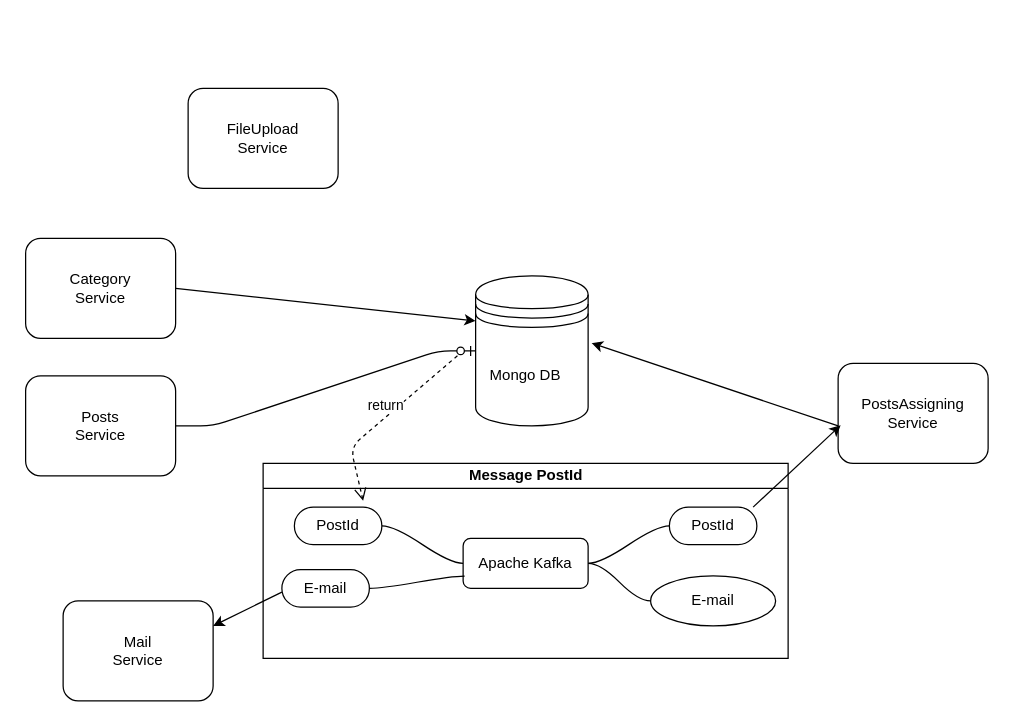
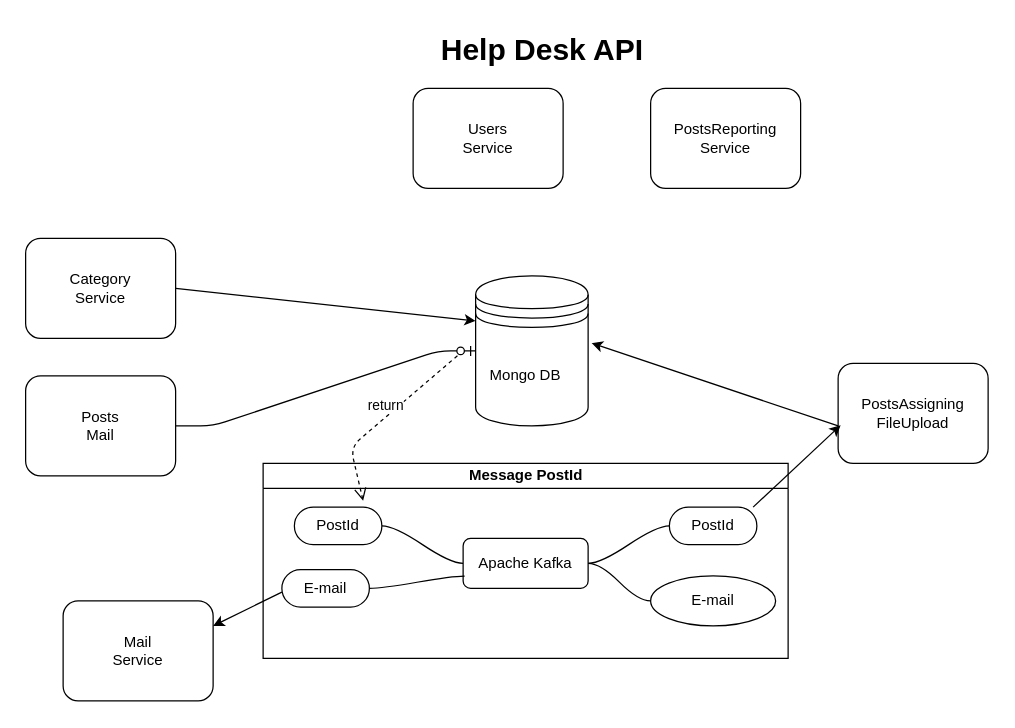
+ <mxCell id="2" value="Help Desk API" style="text;strokeColor=none;fillColor=none;html=1;fontSize=24;fontStyle=1;verticalAlign=middle;align=center;" parent="1" vertex="1"><mxGeometry x="315" y="20" width="235" height="40" as="geometry" /></mxCell>
- <mxCell id="6" value="FileUpload&lt;br&gt;Service" style="shape=ext;rounded=1;html=1;whiteSpace=wrap;" parent="1" vertex="1"><mxGeometry x="150" y="70" width="120" height="80" as="geometry" /></mxCell>
+ <mxCell id="7" value="Users&lt;br&gt;Service" style="shape=ext;rounded=1;html=1;whiteSpace=wrap;" parent="1" vertex="1"><mxGeometry x="330" y="70" width="120" height="80" as="geometry" /></mxCell>
+ <mxCell id="8" value="PostsReporting&lt;br&gt;Service" style="shape=ext;rounded=1;html=1;whiteSpace=wrap;" parent="1" vertex="1"><mxGeometry x="520" y="70" width="120" height="80" as="geometry" /></mxCell>
- <mxCell id="9" value="PostsAssigning&lt;br&gt;Service" style="shape=ext;rounded=1;html=1;whiteSpace=wrap;" parent="1" vertex="1"><mxGeometry x="670" y="290" width="120" height="80" as="geometry" /></mxCell>
+ <mxCell id="9" value="PostsAssigning&lt;br&gt;FileUpload" style="shape=ext;rounded=1;html=1;whiteSpace=wrap;" parent="1" vertex="1"><mxGeometry x="670" y="290" width="120" height="80" as="geometry" /></mxCell>
- <mxCell id="4" value="Posts&lt;br&gt;Service" style="shape=ext;rounded=1;html=1;whiteSpace=wrap;" parent="1" vertex="1"><mxGeometry x="20" y="300" width="120" height="80" as="geometry" /></mxCell>
+ <mxCell id="4" value="Posts&lt;br&gt;Mail" style="shape=ext;rounded=1;html=1;whiteSpace=wrap;" parent="1" vertex="1"><mxGeometry x="20" y="300" width="120" height="80" as="geometry" /></mxCell>
